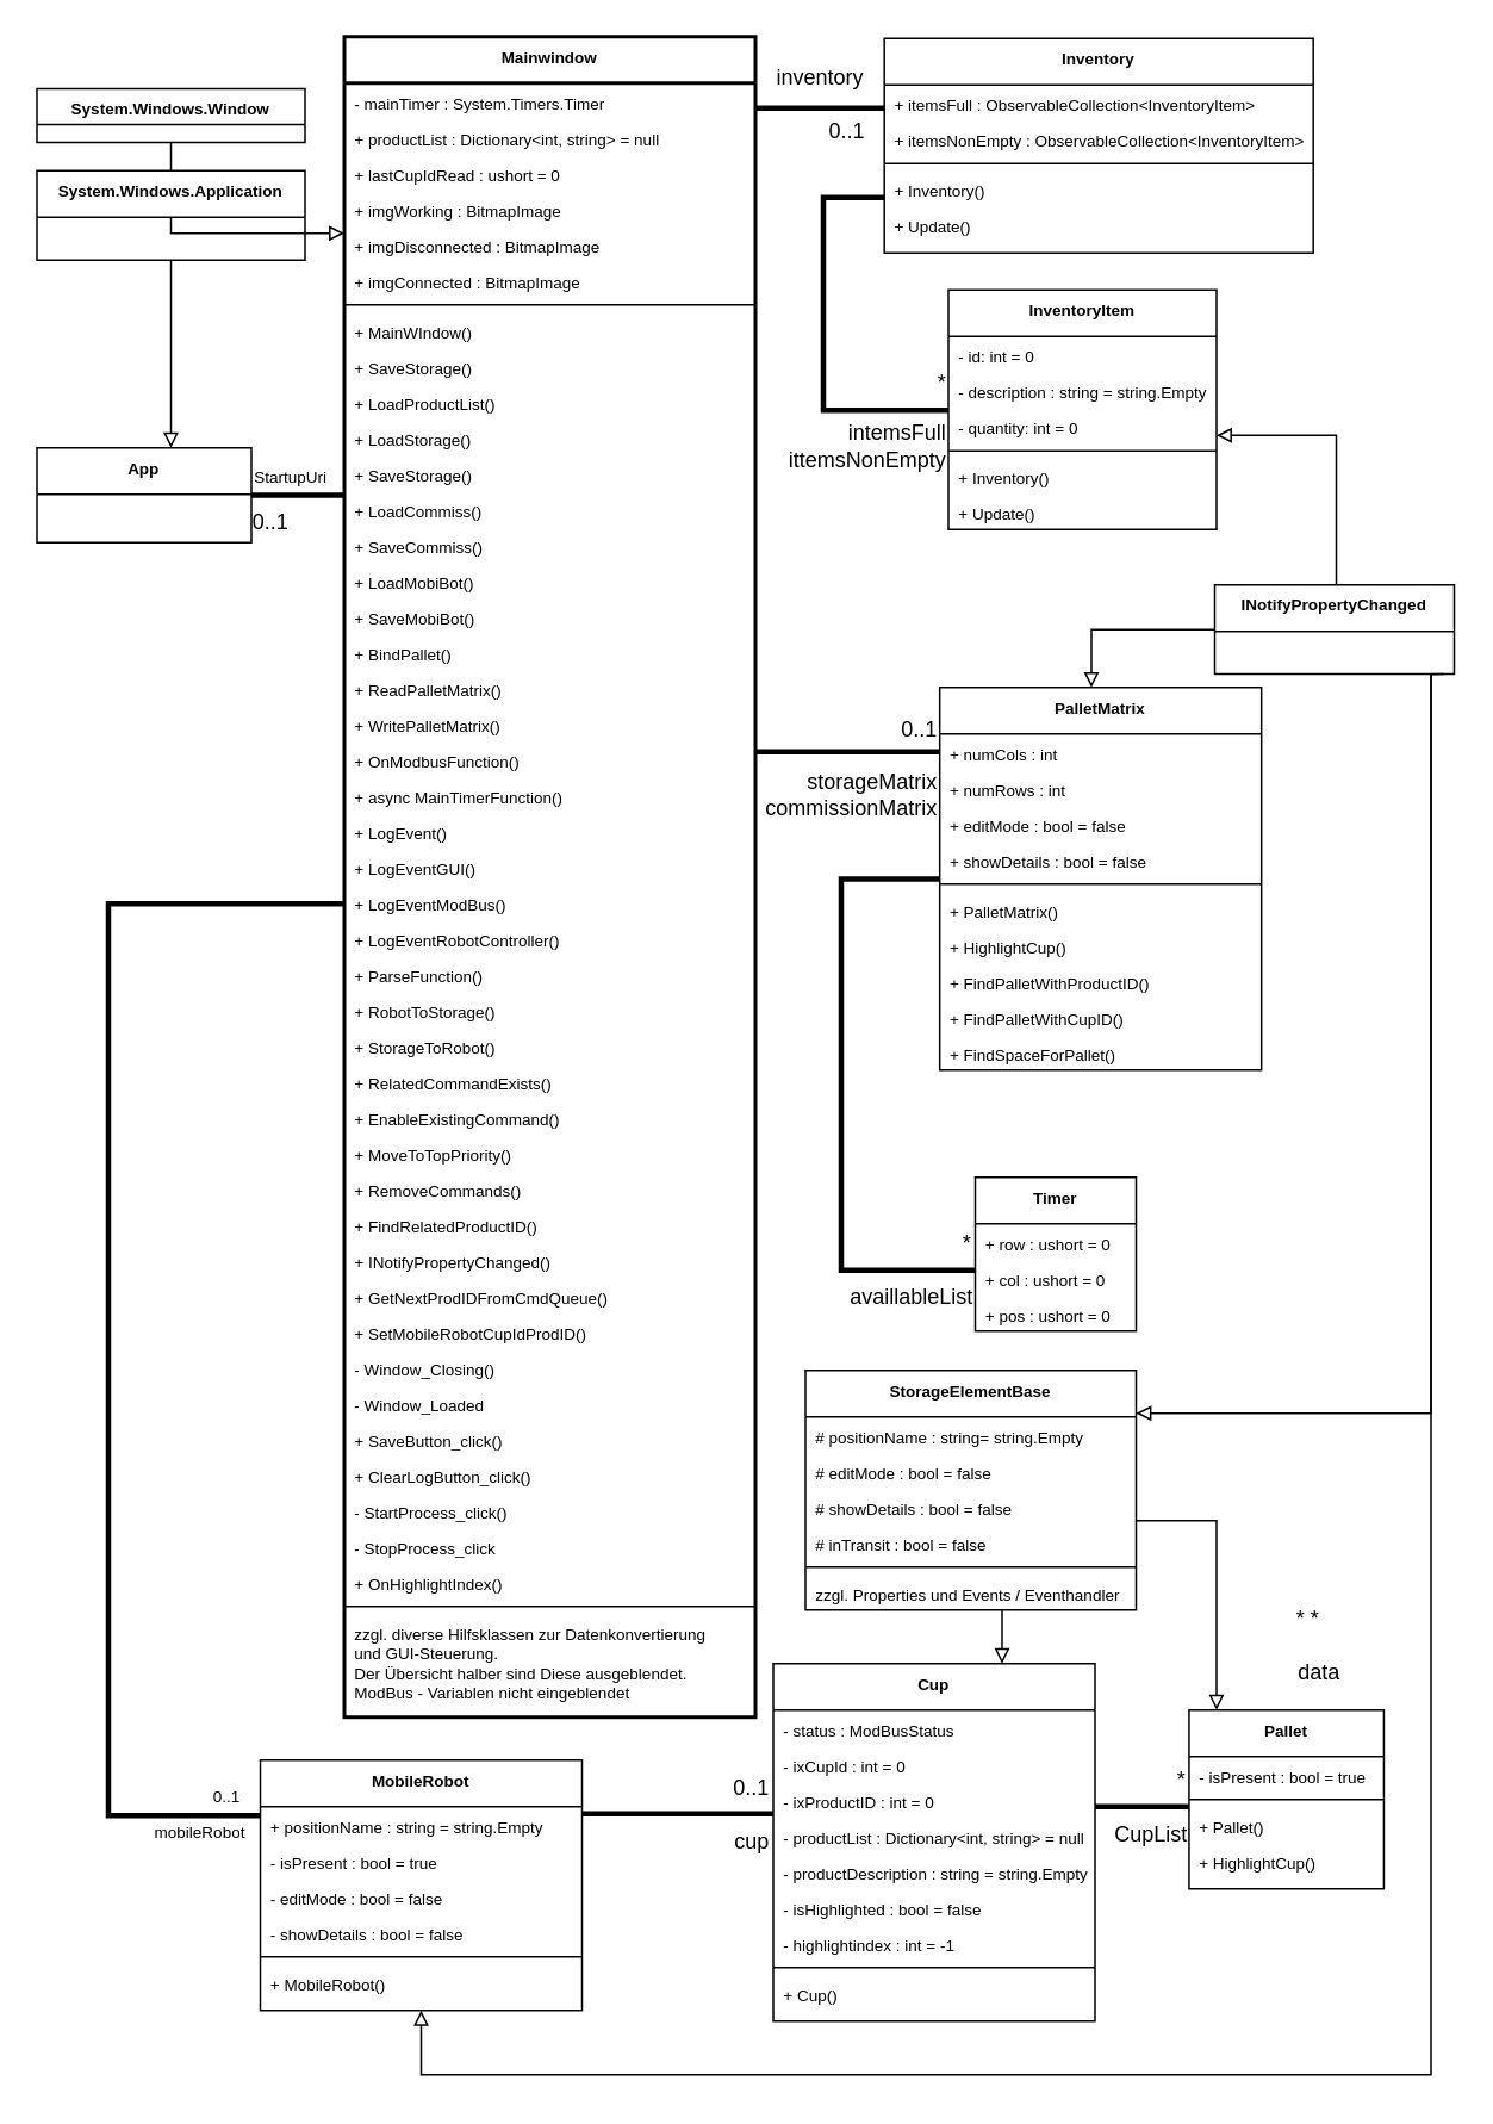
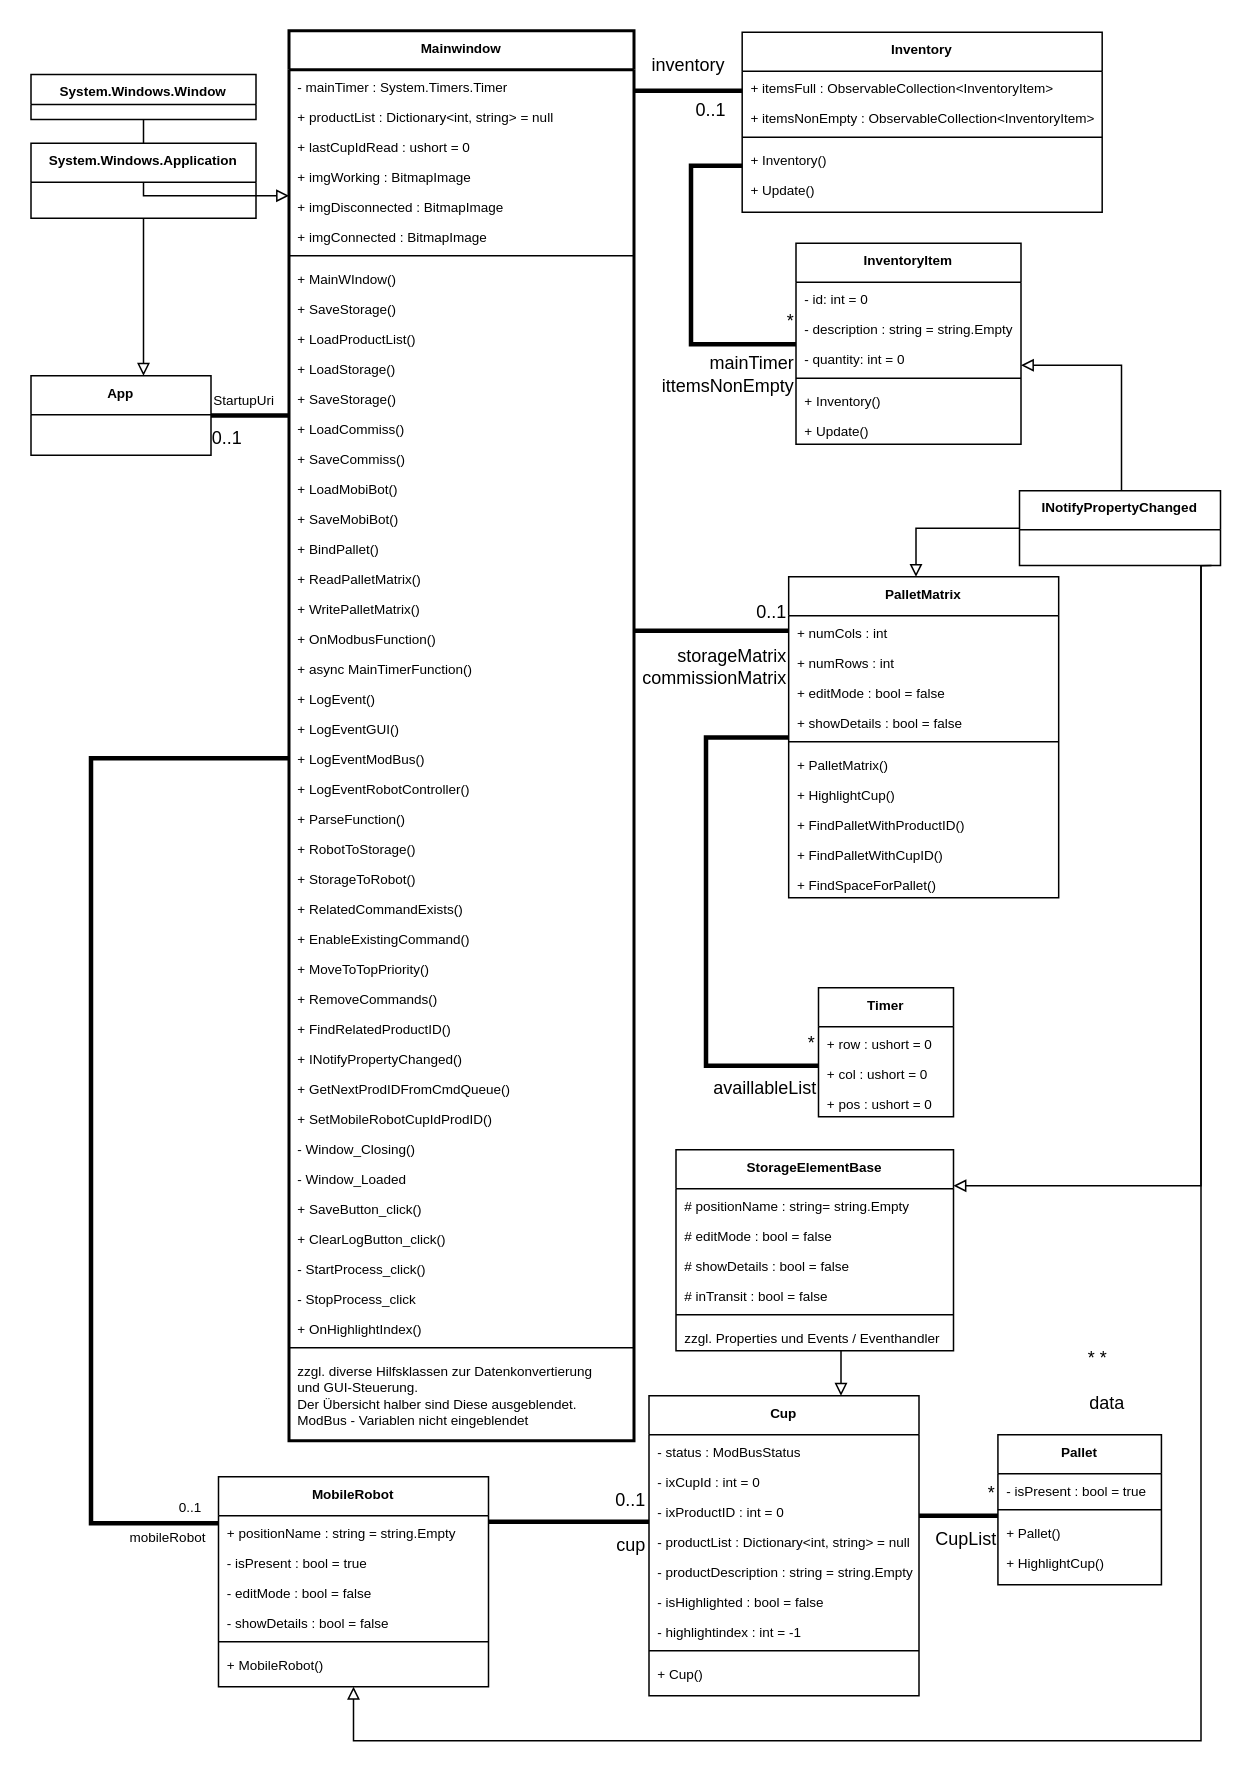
- <mxCell id="109" value="intemsFull&lt;br style=&quot;font-size: 12px;&quot;&gt;ittemsNonEmpty" style="text;html=1;align=right;verticalAlign=middle;resizable=0;points=[];autosize=1;strokeColor=none;fillColor=none;fontSize=12;" parent="100" vertex="1"><mxGeometry y="66.87" width="110" height="40" as="geometry" /></mxCell>
+ <mxCell id="109" value="mainTimer&lt;br style=&quot;font-size: 12px;&quot;&gt;ittemsNonEmpty" style="text;html=1;align=right;verticalAlign=middle;resizable=0;points=[];autosize=1;strokeColor=none;fillColor=none;fontSize=12;" parent="100" vertex="1"><mxGeometry y="66.87" width="110" height="40" as="geometry" /></mxCell>
- <mxCell id="25" style="edgeStyle=orthogonalEdgeStyle;rounded=0;orthogonalLoop=1;jettySize=auto;html=1;endArrow=block;endFill=0;fontSize=9;" parent="1" source="5" target="148" edge="1"><mxGeometry relative="1" as="geometry"><mxPoint x="1640.62" y="807" as="sourcePoint" /><mxPoint x="1340.62" y="924" as="targetPoint" /><Array as="points"><mxPoint x="680" y="850" /></Array></mxGeometry></mxCell>
